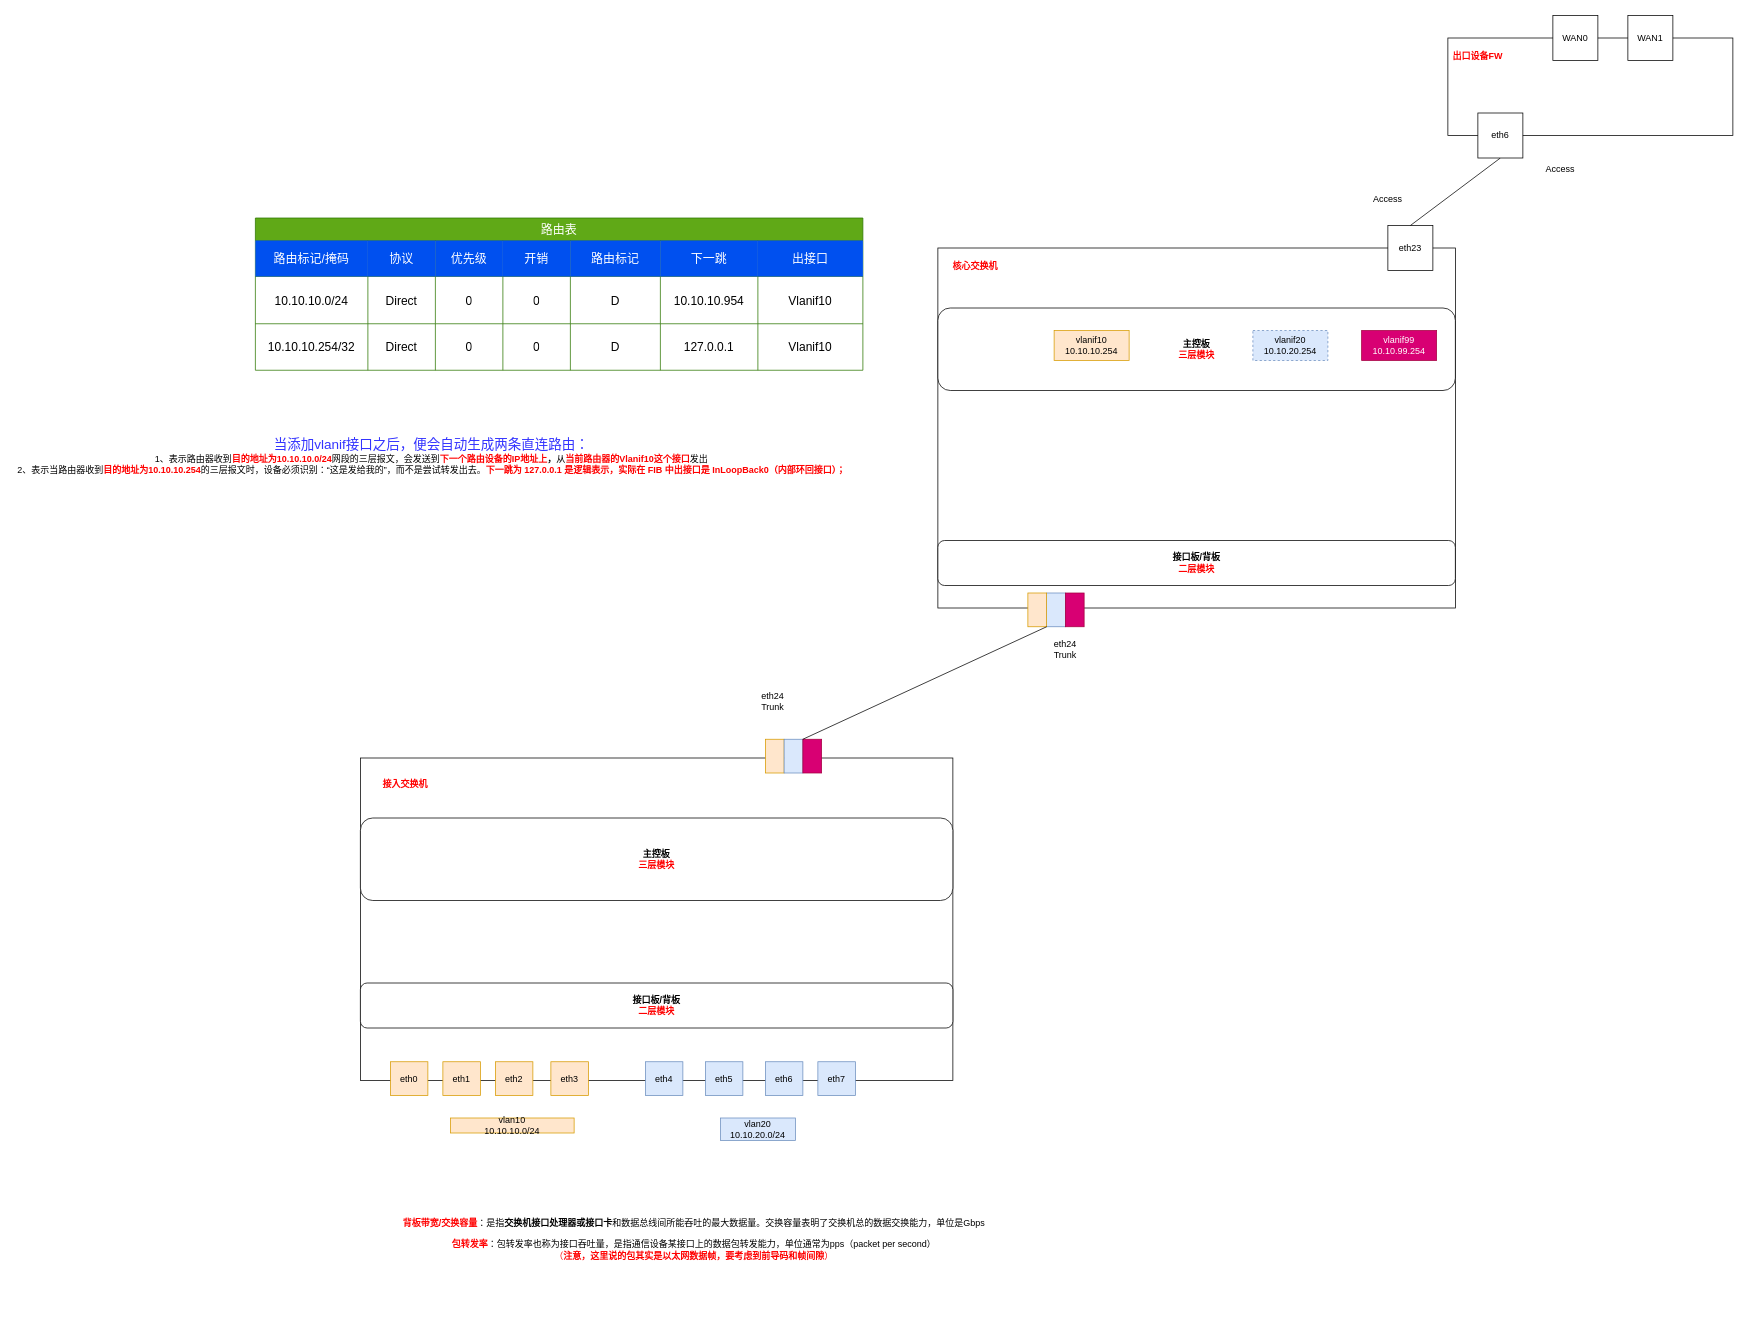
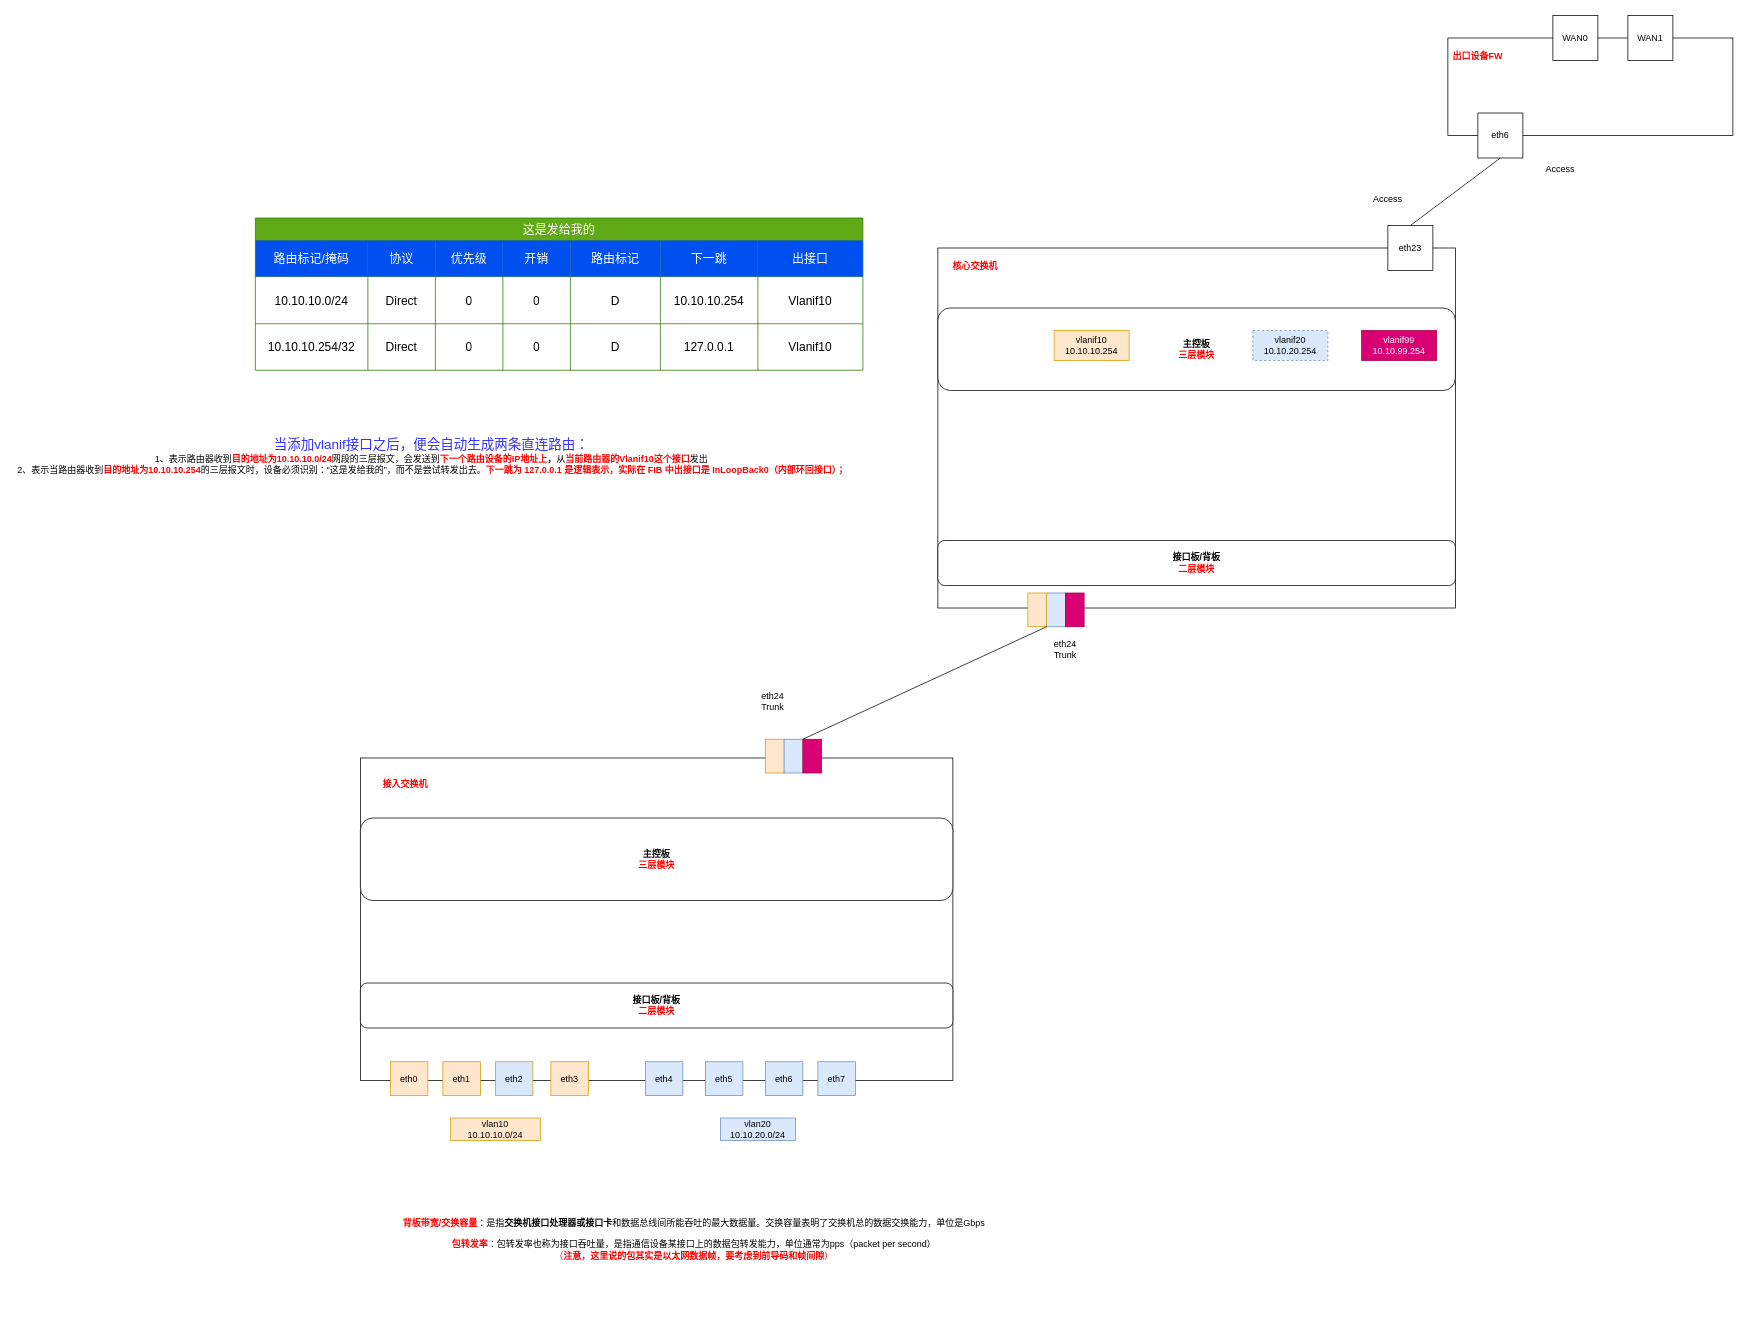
- <mxCell id="3" value="路由表" style="shape=table;startSize=30;container=1;collapsible=0;childLayout=tableLayout;strokeColor=#2D7600;fontSize=16;fontColor=#ffffff;fillColor=#60a917;" vertex="1" parent="1"><mxGeometry x="340" y="290" width="810" height="203" as="geometry" /></mxCell>
+ <mxCell id="3" value="这是发给我的" style="shape=table;startSize=30;container=1;collapsible=0;childLayout=tableLayout;strokeColor=#2D7600;fontSize=16;fontColor=#ffffff;fillColor=#60a917;" vertex="1" parent="1"><mxGeometry x="340" y="290" width="810" height="203" as="geometry" /></mxCell>
- <mxCell id="18" value="10.10.10.954" style="shape=partialRectangle;html=1;whiteSpace=wrap;connectable=0;strokeColor=inherit;overflow=hidden;fillColor=none;top=0;left=0;bottom=0;right=0;pointerEvents=1;fontSize=16;" vertex="1" parent="12"><mxGeometry x="540" width="130" height="63" as="geometry"><mxRectangle width="130" height="63" as="alternateBounds" /></mxGeometry></mxCell>
+ <mxCell id="18" value="10.10.10.254" style="shape=partialRectangle;html=1;whiteSpace=wrap;connectable=0;strokeColor=inherit;overflow=hidden;fillColor=none;top=0;left=0;bottom=0;right=0;pointerEvents=1;fontSize=16;" vertex="1" parent="12"><mxGeometry x="540" width="130" height="63" as="geometry"><mxRectangle width="130" height="63" as="alternateBounds" /></mxGeometry></mxCell>
- <mxCell id="35" value="eth2" style="rounded=0;whiteSpace=wrap;html=1;fillColor=#ffe6cc;strokeColor=#d79b00;" vertex="1" parent="30"><mxGeometry x="180" y="1035" width="50" height="45" as="geometry" /></mxCell>
+ <mxCell id="35" value="eth2" style="rounded=0;whiteSpace=wrap;html=1;fillColor=#dae8fc;strokeColor=#d79b00;" vertex="1" parent="30"><mxGeometry x="180" y="1035" width="50" height="45" as="geometry" /></mxCell>
- <mxCell id="40" value="&lt;span&gt;vlan10&lt;/span&gt;&lt;div&gt;&lt;span&gt;10.10.10.0/24&lt;/span&gt;&lt;/div&gt;" style="text;html=1;align=center;verticalAlign=middle;whiteSpace=wrap;rounded=0;fillColor=#ffe6cc;strokeColor=#d79b00;" vertex="1" parent="30"><mxGeometry x="120" y="1110" width="165" height="20" as="geometry" /></mxCell>
+ <mxCell id="40" value="&lt;span&gt;vlan10&lt;/span&gt;&lt;div&gt;&lt;span&gt;10.10.10.0/24&lt;/span&gt;&lt;/div&gt;" style="text;html=1;align=center;verticalAlign=middle;whiteSpace=wrap;rounded=0;fillColor=#ffe6cc;strokeColor=#d79b00;" vertex="1" parent="30"><mxGeometry x="120" y="1110" width="120" height="30" as="geometry" /></mxCell>
